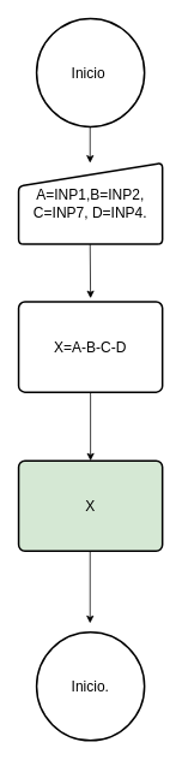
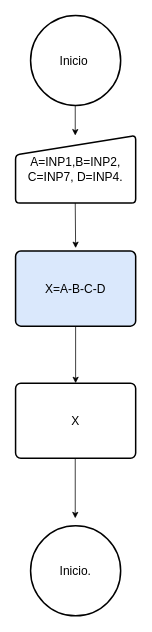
- <mxCell id="4" value="&lt;font style=&quot;font-size: 16px;&quot;&gt;X=A-B-C-D&lt;/font&gt;" style="rounded=1;whiteSpace=wrap;html=1;absoluteArcSize=1;arcSize=14;strokeWidth=2;" parent="1" vertex="1"><mxGeometry x="20" y="334" width="160" height="100" as="geometry" /></mxCell>
+ <mxCell id="4" value="&lt;font style=&quot;font-size: 16px;&quot;&gt;X=A-B-C-D&lt;/font&gt;" style="rounded=1;whiteSpace=wrap;html=1;absoluteArcSize=1;arcSize=14;strokeWidth=2;fillColor=#dae8fc;" parent="1" vertex="1"><mxGeometry x="20" y="334" width="160" height="100" as="geometry" /></mxCell>
- <mxCell id="5" value="&lt;font style=&quot;font-size: 16px;&quot;&gt;X&lt;/font&gt;" style="rounded=1;whiteSpace=wrap;html=1;absoluteArcSize=1;arcSize=14;strokeWidth=2;fillColor=#d5e8d4;" parent="1" vertex="1"><mxGeometry x="20" y="510" width="160" height="100" as="geometry" /></mxCell>
+ <mxCell id="5" value="&lt;font style=&quot;font-size: 16px;&quot;&gt;X&lt;/font&gt;" style="rounded=1;whiteSpace=wrap;html=1;absoluteArcSize=1;arcSize=14;strokeWidth=2;" parent="1" vertex="1"><mxGeometry x="20" y="510" width="160" height="100" as="geometry" /></mxCell>
